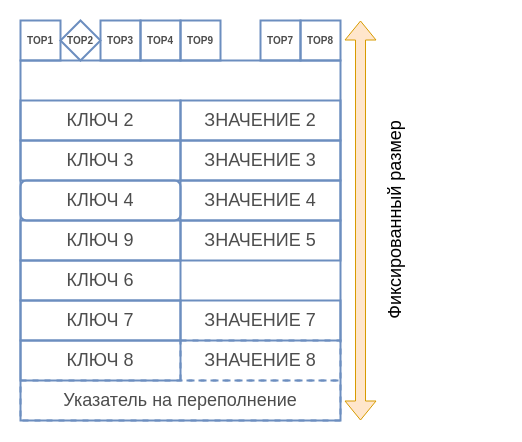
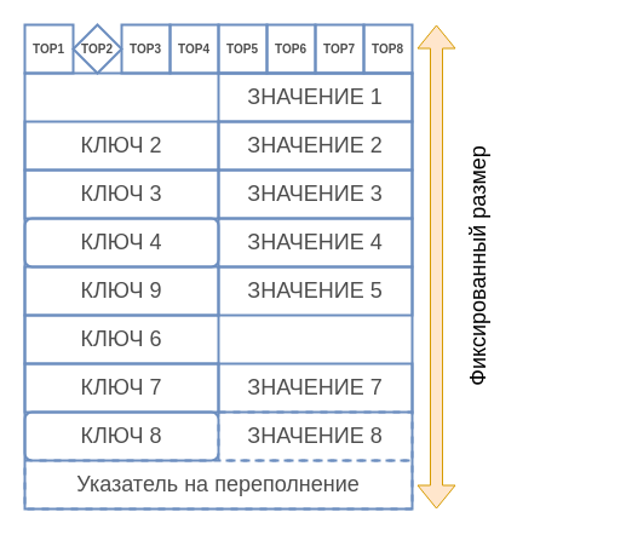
- <mxCell id="22" value="&lt;font color=&quot;#4d4d4d&quot; style=&quot;font-size: 10px;&quot;&gt;&lt;b&gt;TOP9&lt;/b&gt;&lt;/font&gt;" style="rounded=0;whiteSpace=wrap;html=1;strokeWidth=2;fillColor=none;strokeColor=#6c8ebf;" vertex="1" parent="1"><mxGeometry x="180" y="20" width="40" height="40" as="geometry" /></mxCell>
+ <mxCell id="22" value="&lt;font color=&quot;#4d4d4d&quot; style=&quot;font-size: 10px;&quot;&gt;&lt;b&gt;TOP5&lt;/b&gt;&lt;/font&gt;" style="rounded=0;whiteSpace=wrap;html=1;strokeWidth=2;fillColor=none;strokeColor=#6c8ebf;" vertex="1" parent="1"><mxGeometry x="180" y="20" width="40" height="40" as="geometry" /></mxCell>
+ <mxCell id="23" value="&lt;font color=&quot;#4d4d4d&quot; style=&quot;font-size: 10px;&quot;&gt;&lt;b&gt;TOP6&lt;/b&gt;&lt;/font&gt;" style="rounded=0;whiteSpace=wrap;html=1;strokeWidth=2;fillColor=none;strokeColor=#6c8ebf;" vertex="1" parent="1"><mxGeometry x="220" y="20" width="40" height="40" as="geometry" /></mxCell>
+ <mxCell id="3" value="&lt;font style=&quot;font-size: 18px&quot; color=&quot;#4d4d4d&quot;&gt;ЗНАЧЕНИЕ 1&lt;/font&gt;" style="rounded=0;whiteSpace=wrap;html=1;strokeWidth=2;fillColor=none;strokeColor=#6c8ebf;" parent="1" vertex="1"><mxGeometry x="180" y="60" width="160" height="40" as="geometry" /></mxCell>
- <mxCell id="10" value="&lt;font color=&quot;#4d4d4d&quot; style=&quot;font-size: 18px&quot;&gt;КЛЮЧ 8&lt;/font&gt;" style="rounded=0;whiteSpace=wrap;html=1;strokeWidth=2;fillColor=none;strokeColor=#6c8ebf;" parent="1" vertex="1"><mxGeometry x="20" y="340" width="160" height="40" as="geometry" /></mxCell>
+ <mxCell id="10" value="&lt;font color=&quot;#4d4d4d&quot; style=&quot;font-size: 18px&quot;&gt;КЛЮЧ 8&lt;/font&gt;" style="whiteSpace=wrap;html=1;strokeWidth=2;fillColor=none;strokeColor=#6c8ebf;rounded=1;" parent="1" vertex="1"><mxGeometry x="20" y="340" width="160" height="40" as="geometry" /></mxCell>
